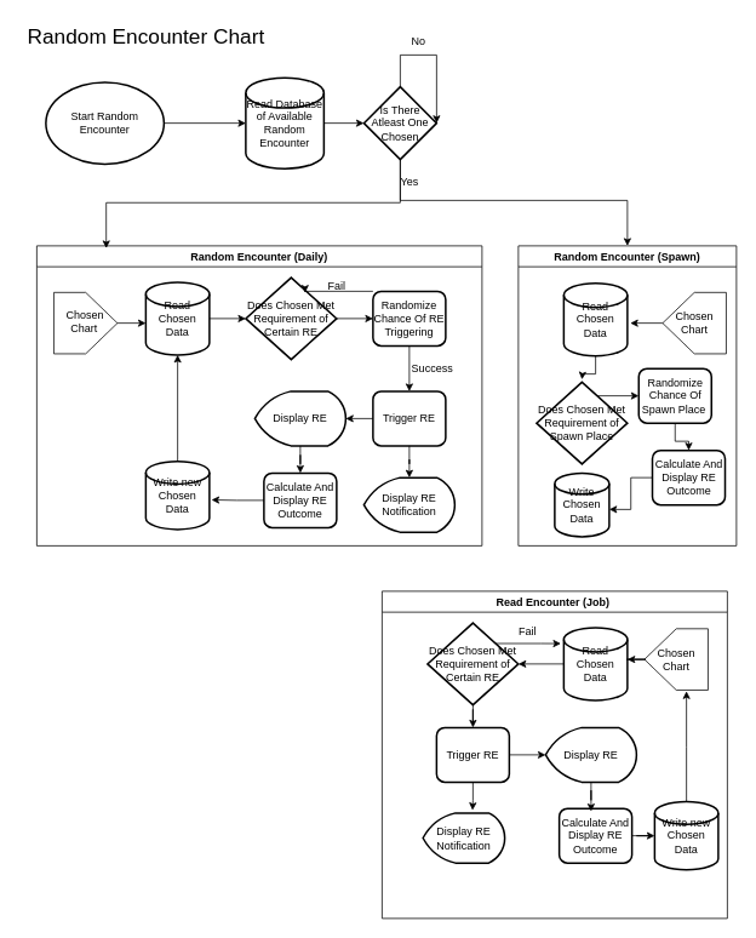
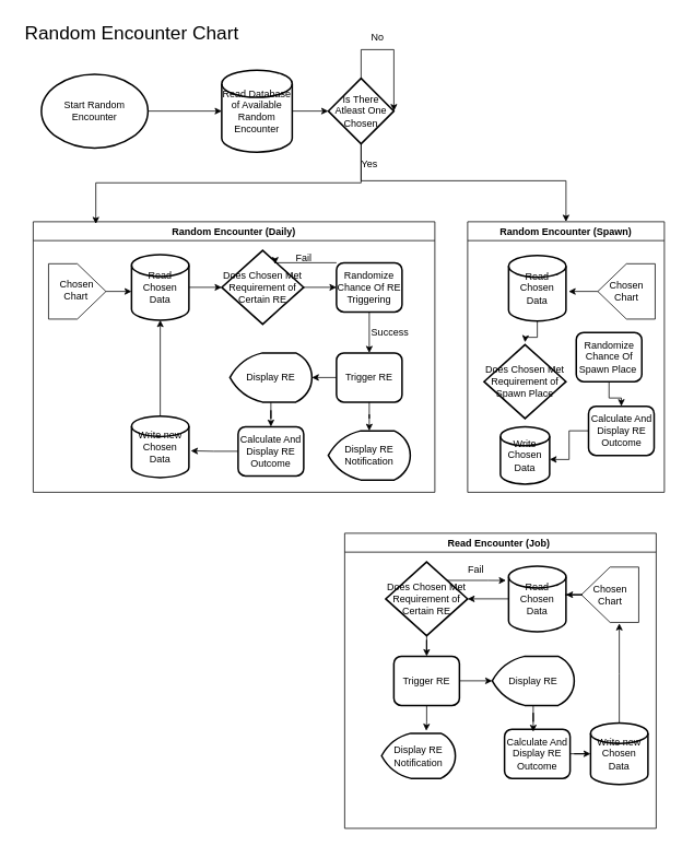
- <mxCell id="40" style="edgeStyle=orthogonalEdgeStyle;rounded=0;orthogonalLoop=1;jettySize=auto;html=1;entryX=0;entryY=0.5;entryDx=0;entryDy=0;" edge="1" parent="35" source="41" target="43"><mxGeometry relative="1" as="geometry"><Array as="points"><mxPoint x="110" y="165" /><mxPoint x="110" y="165" /></Array></mxGeometry></mxCell>
